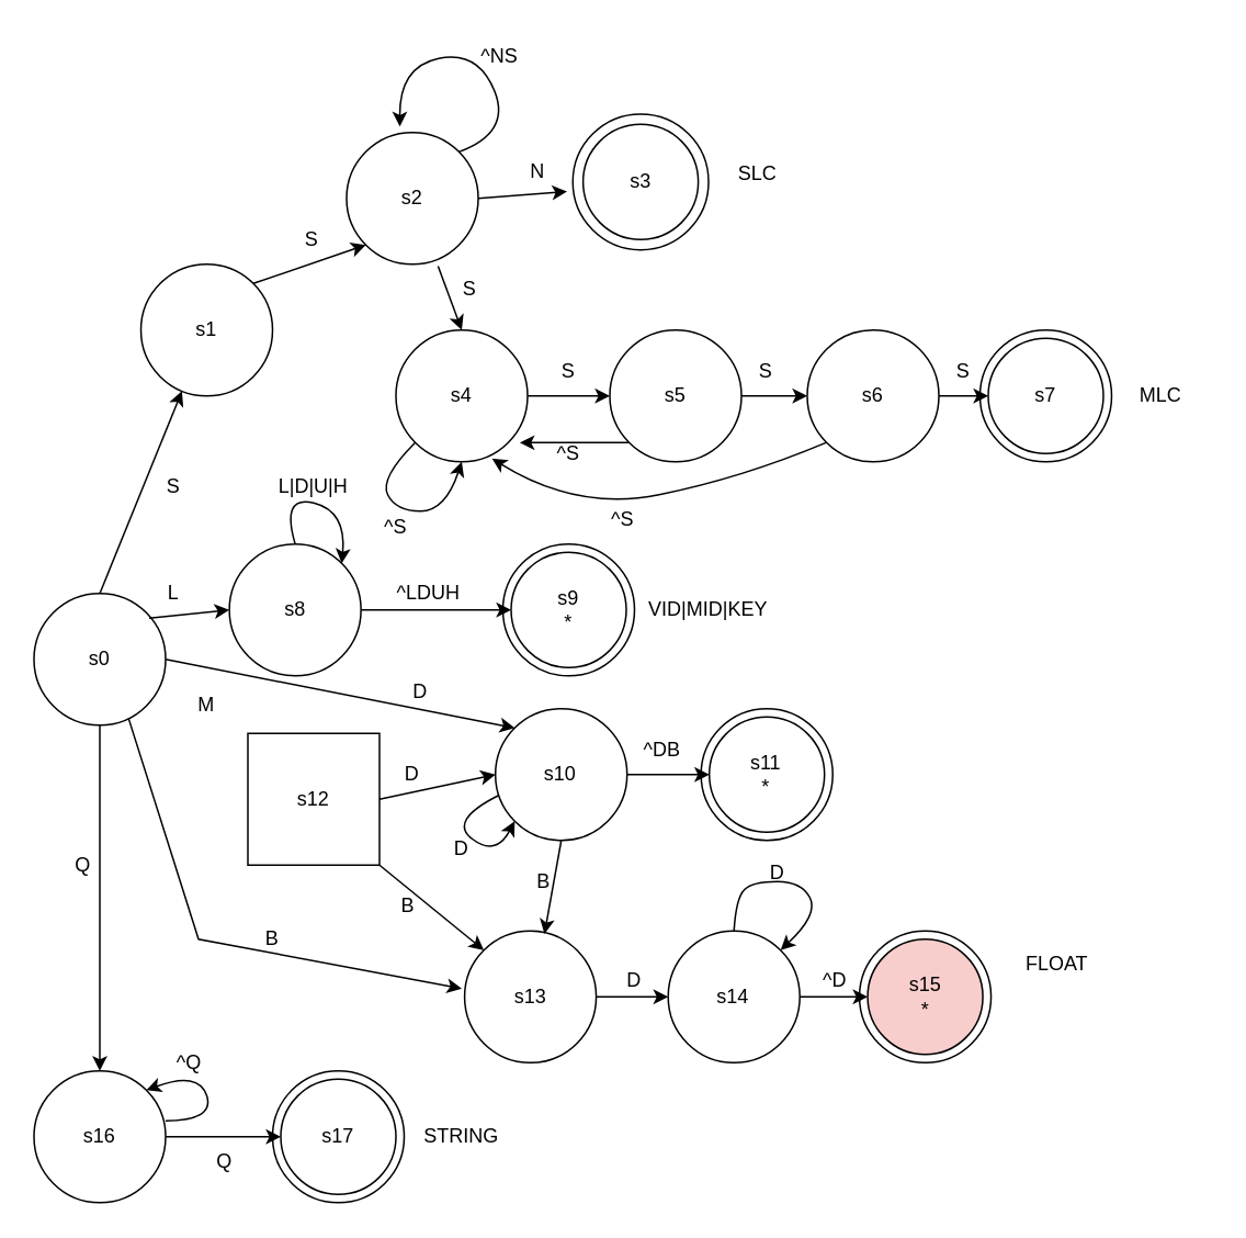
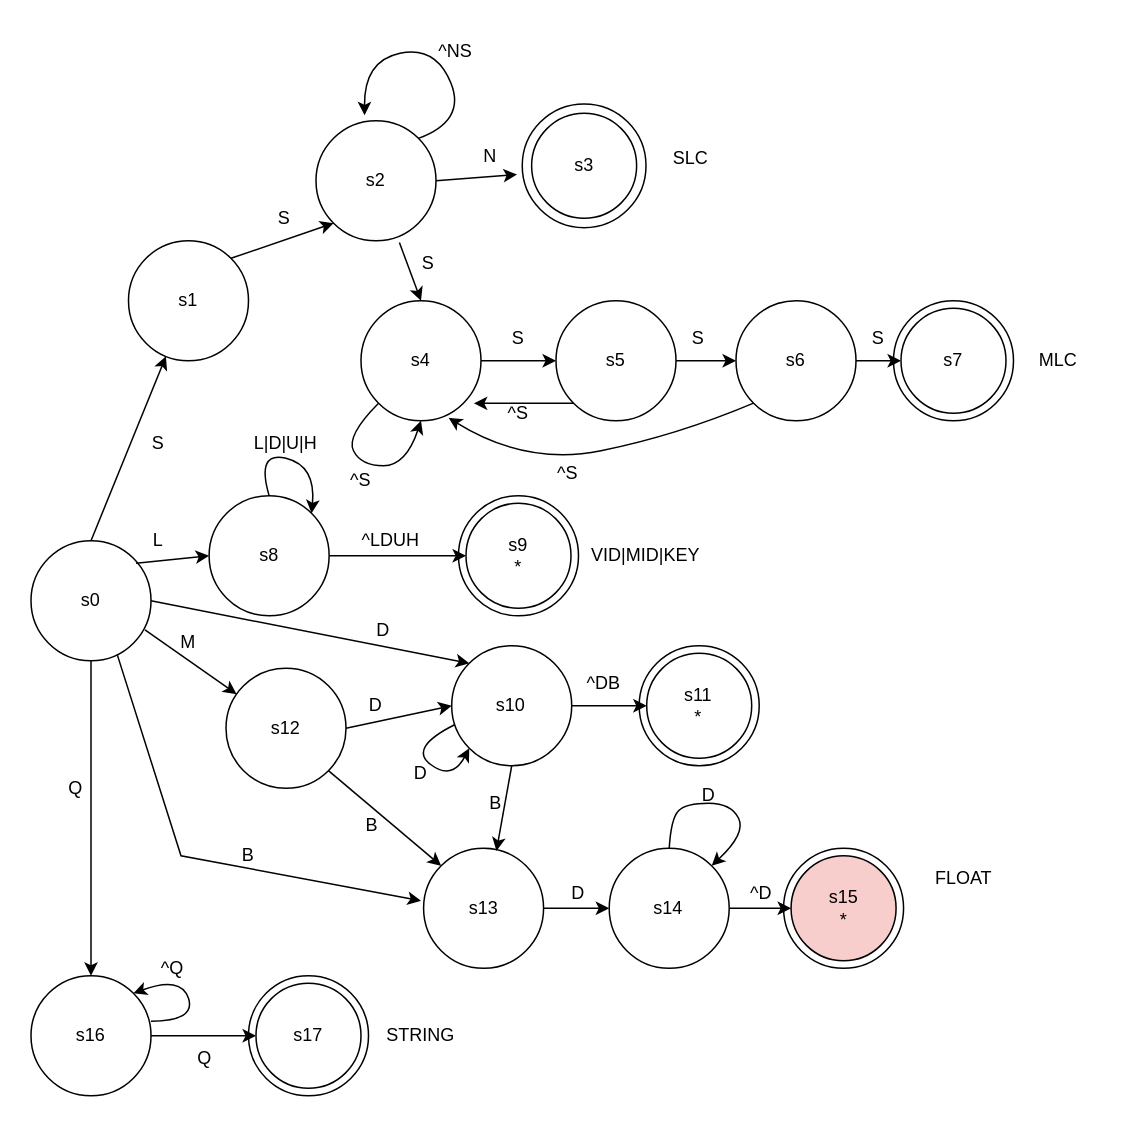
+ <mxCell id="80" value="" style="endArrow=classic;html=1;rounded=0;exitX=0.95;exitY=0.742;exitDx=0;exitDy=0;exitPerimeter=0;" parent="1" source="8" target="79" edge="1"><mxGeometry width="50" height="50" relative="1" as="geometry"><mxPoint x="400" y="500" as="sourcePoint" /><mxPoint x="450" y="450" as="targetPoint" /></mxGeometry></mxCell>
- <mxCell id="79" value="s12" style="whiteSpace=wrap;html=1;aspect=fixed;rounded=0;" parent="1" vertex="1"><mxGeometry x="150" y="445" width="80" height="80" as="geometry" /></mxCell>
+ <mxCell id="79" value="s12" style="ellipse;whiteSpace=wrap;html=1;aspect=fixed;" parent="1" vertex="1"><mxGeometry x="150" y="445" width="80" height="80" as="geometry" /></mxCell>
